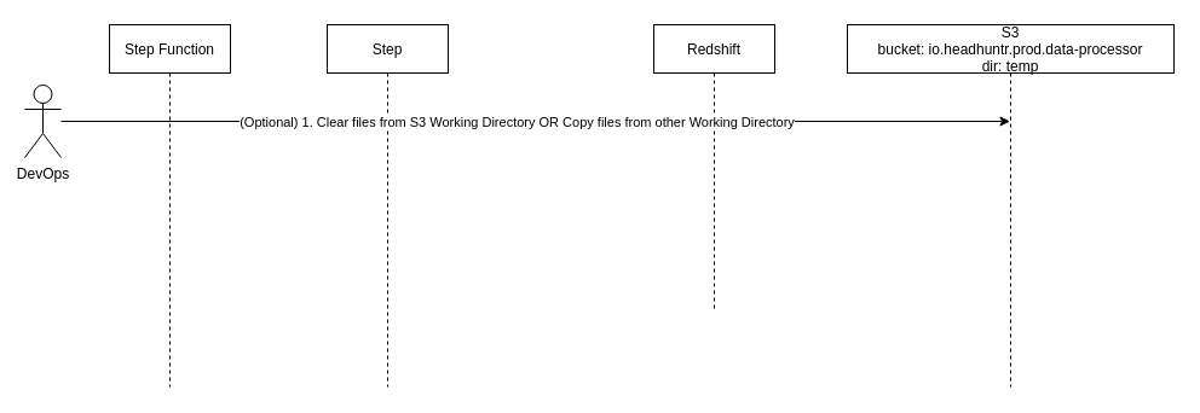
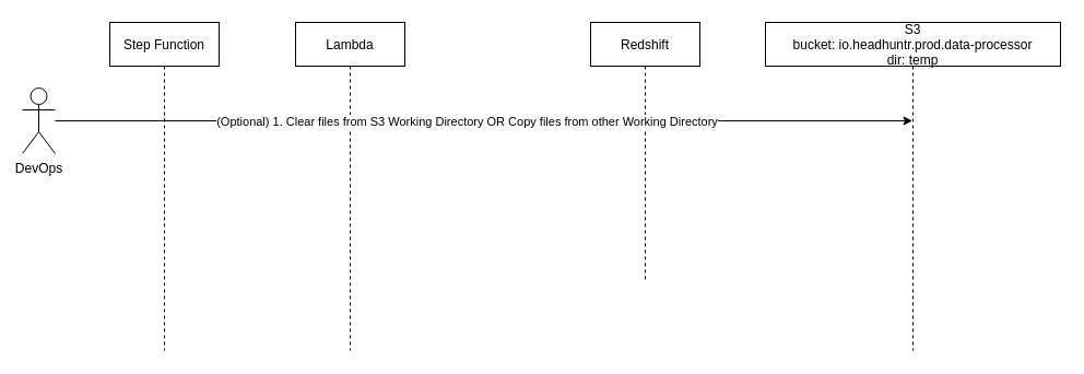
- <mxCell id="3" value="Step" style="shape=umlLifeline;perimeter=lifelinePerimeter;container=1;collapsible=0;recursiveResize=0;rounded=0;shadow=0;strokeWidth=1;" parent="1" vertex="1"><mxGeometry x="270" y="20" width="100" height="300" as="geometry" /></mxCell>
+ <mxCell id="3" value="Lambda" style="shape=umlLifeline;perimeter=lifelinePerimeter;container=1;collapsible=0;recursiveResize=0;rounded=0;shadow=0;strokeWidth=1;" parent="1" vertex="1"><mxGeometry x="270" y="20" width="100" height="300" as="geometry" /></mxCell>
- <mxCell id="6" value="DevOps" style="shape=umlActor;verticalLabelPosition=bottom;verticalAlign=top;html=1;outlineConnect=0;" vertex="1" parent="1"><mxGeometry x="20" y="70" width="30" height="60" as="geometry" /></mxCell>
+ <mxCell id="6" value="DevOps" style="shape=umlActor;verticalLabelPosition=bottom;verticalAlign=top;html=1;outlineConnect=0;" vertex="1" parent="1"><mxGeometry x="20" y="80" width="30" height="60" as="geometry" /></mxCell>
- <mxCell id="2" value="Step Function" style="shape=umlLifeline;perimeter=lifelinePerimeter;container=1;collapsible=0;recursiveResize=0;rounded=0;shadow=0;strokeWidth=1;" parent="1" vertex="1"><mxGeometry x="90" y="20" width="100" height="300" as="geometry" /></mxCell>
+ <mxCell id="2" value="Step Function" style="shape=umlLifeline;perimeter=lifelinePerimeter;container=1;collapsible=0;recursiveResize=0;rounded=0;shadow=0;strokeWidth=1;" parent="1" vertex="1"><mxGeometry x="100" y="20" width="100" height="300" as="geometry" /></mxCell>
